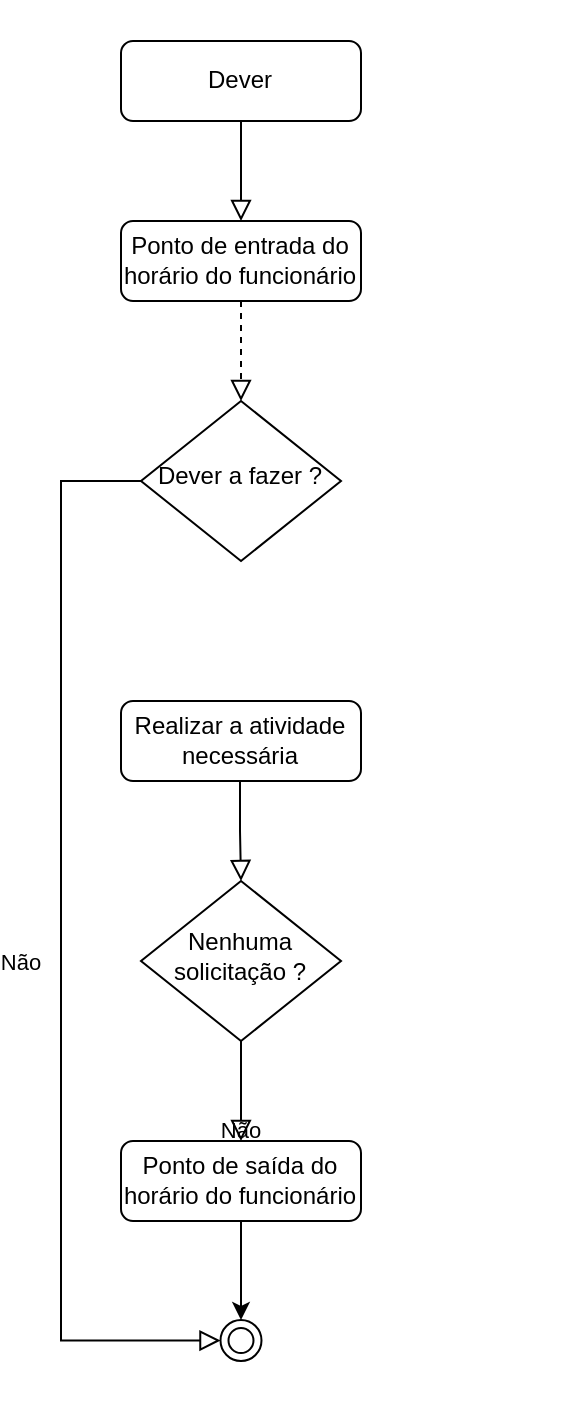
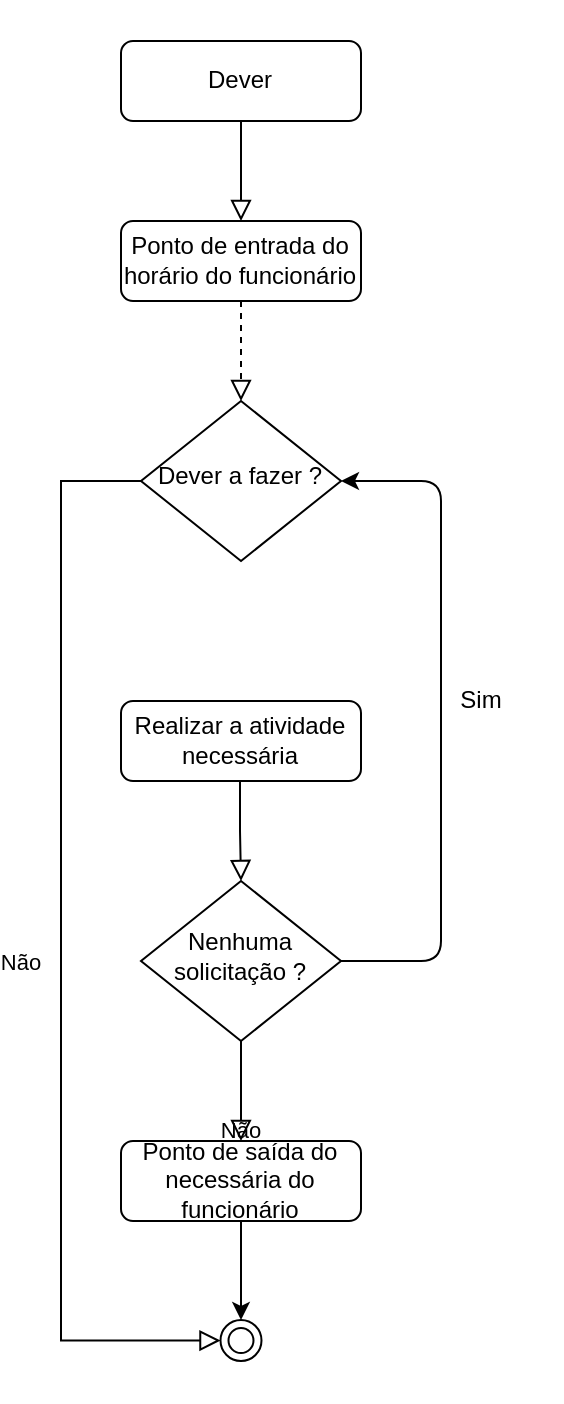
+ <mxCell id="14" value="Sim" style="text;html=1;align=center;verticalAlign=middle;resizable=0;points=[];autosize=1;strokeColor=none;" vertex="1" parent="1"><mxGeometry x="210" y="340" width="40" height="20" as="geometry" /></mxCell>
+ <mxCell id="8" style="edgeStyle=orthogonalEdgeStyle;rounded=1;orthogonalLoop=1;jettySize=auto;html=1;exitX=1;exitY=0.5;exitDx=0;exitDy=0;entryX=1;entryY=0.5;entryDx=0;entryDy=0;strokeColor=#000000;" edge="1" parent="1" source="9" target="5"><mxGeometry relative="1" as="geometry"><Array as="points"><mxPoint x="210" y="480" /><mxPoint x="210" y="240" /></Array></mxGeometry></mxCell>
- <mxCell id="16" value="Ponto de saída do horário do funcionário" style="rounded=1;whiteSpace=wrap;html=1;fontSize=12;glass=0;strokeWidth=1;shadow=0;" vertex="1" parent="1"><mxGeometry x="50" y="570" width="120" height="40" as="geometry" /></mxCell>
+ <mxCell id="16" value="Ponto de saída do necessária do funcionário" style="rounded=1;whiteSpace=wrap;html=1;fontSize=12;glass=0;strokeWidth=1;shadow=0;" vertex="1" parent="1"><mxGeometry x="50" y="570" width="120" height="40" as="geometry" /></mxCell>
